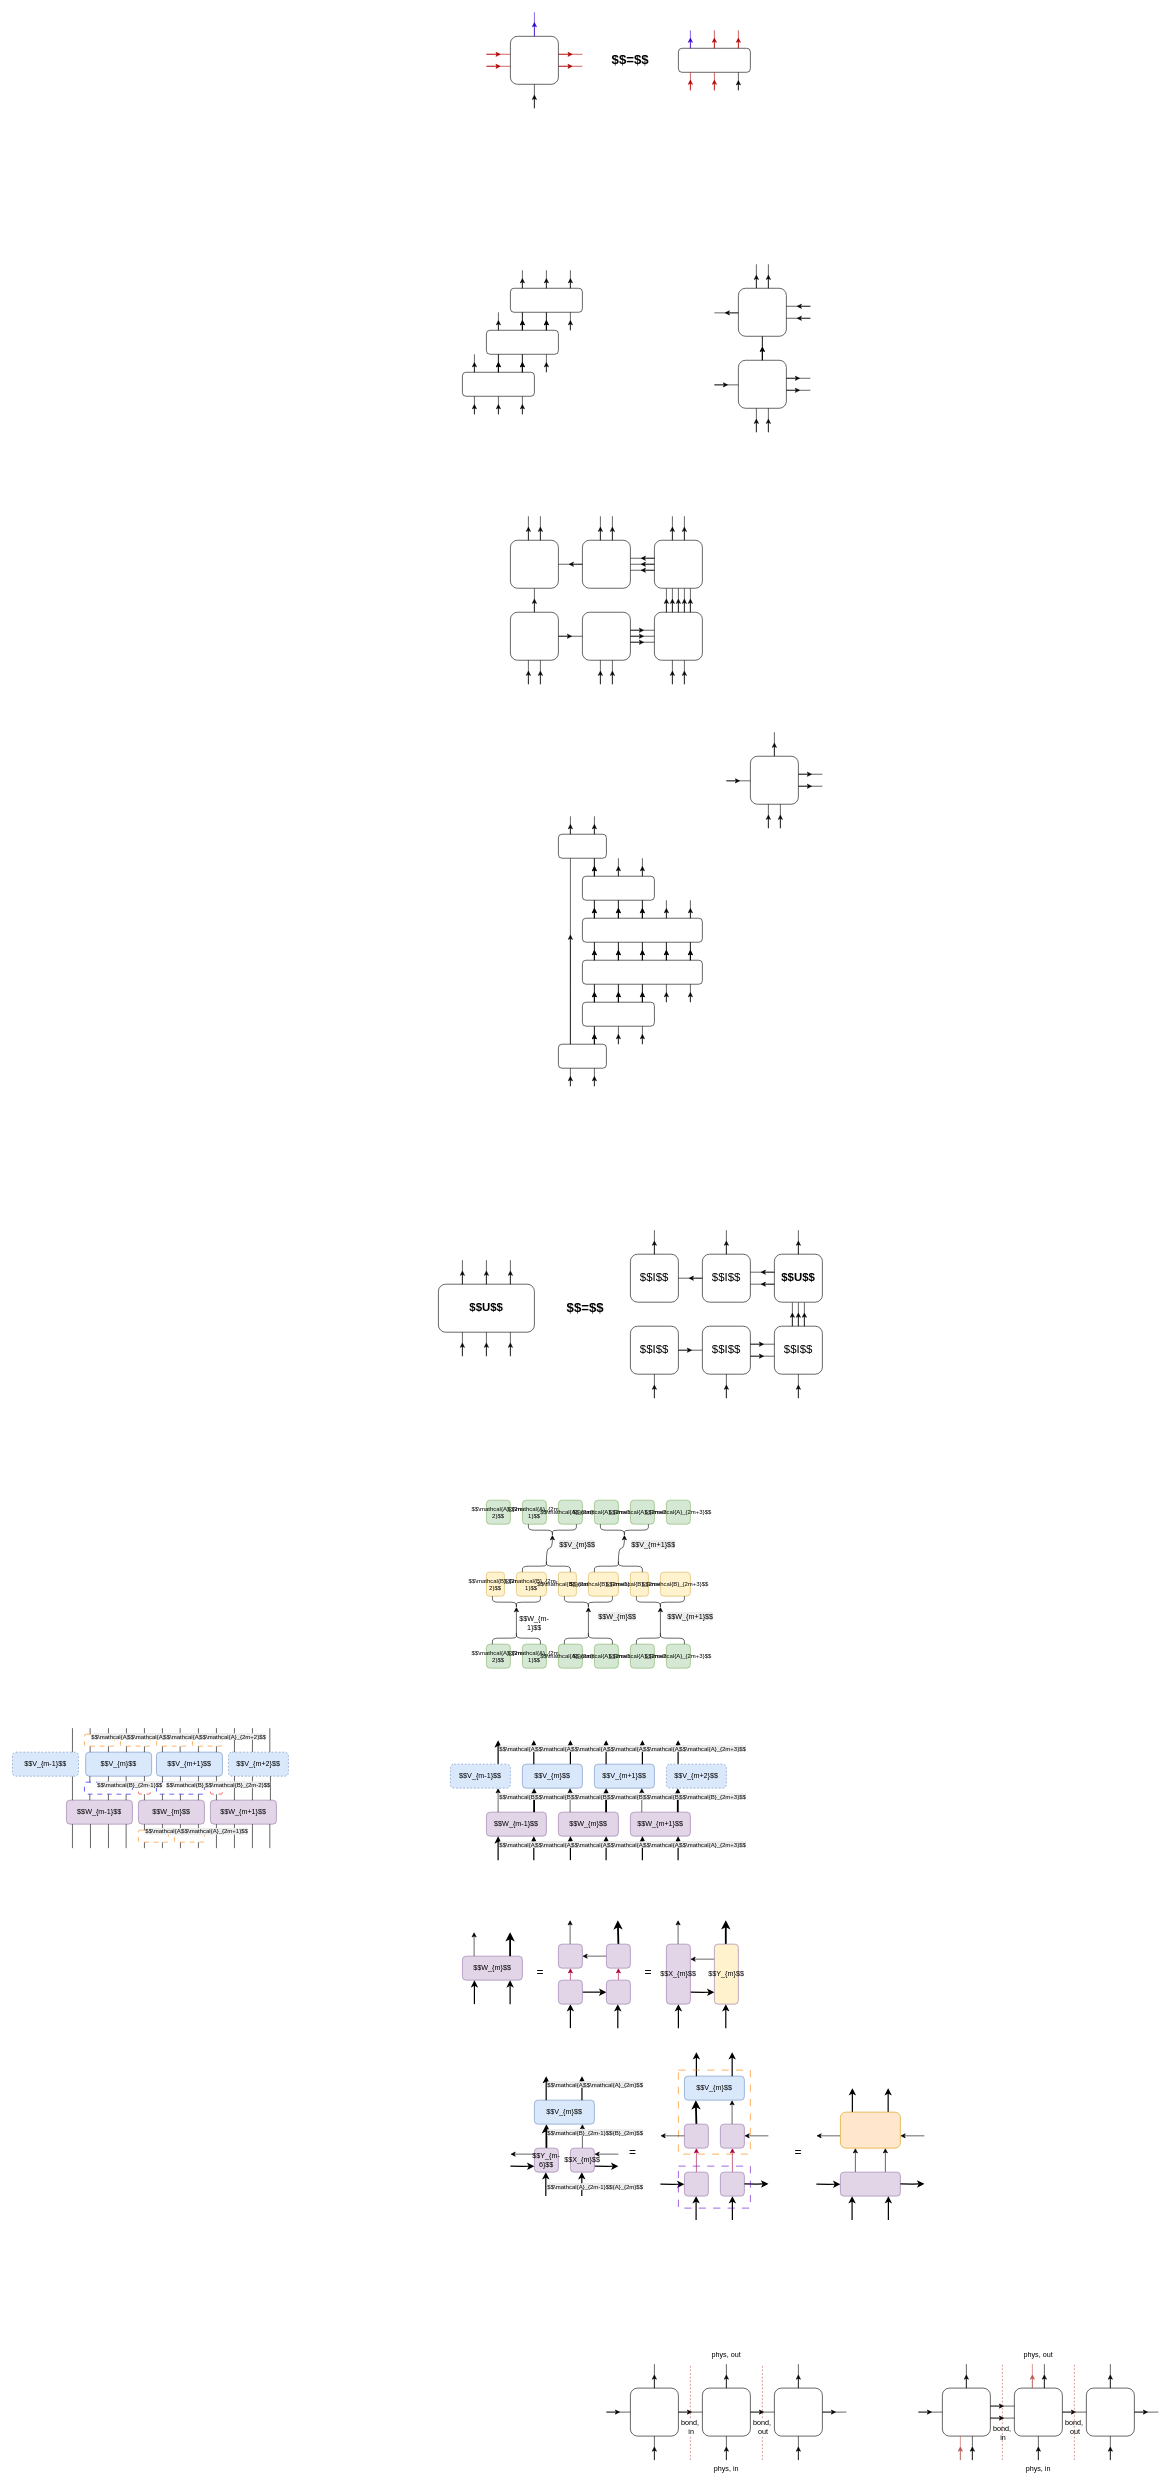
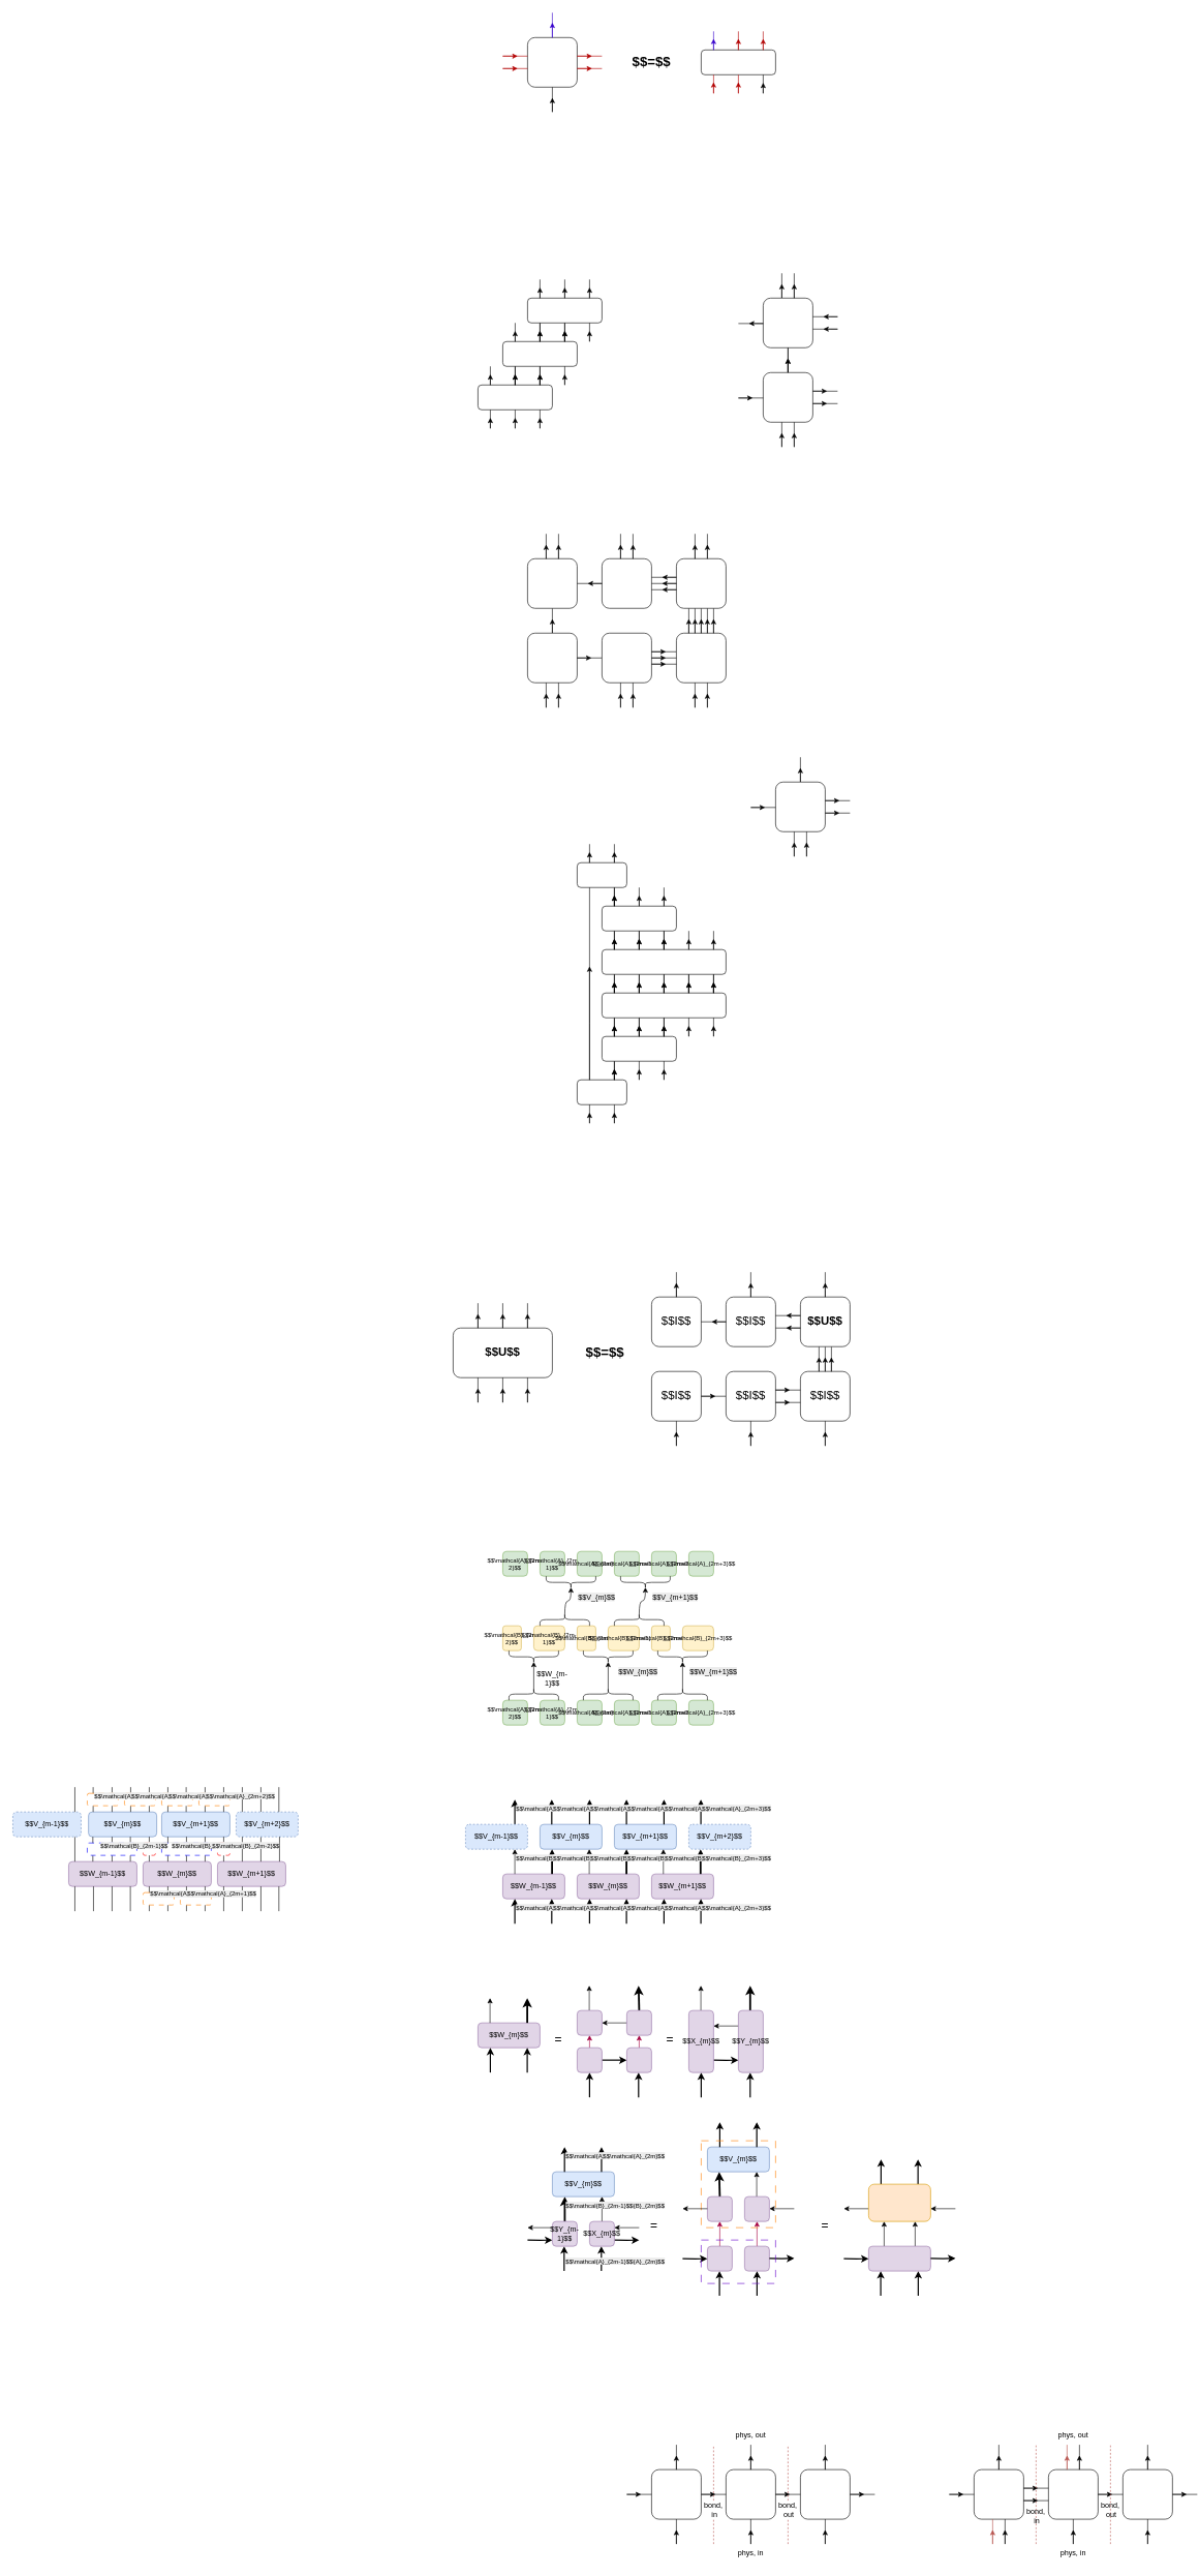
- <mxCell id="553" value="$$Y_{m}$$" style="rounded=1;whiteSpace=wrap;html=1;fillColor=#fff2cc;strokeColor=#9673a6;" parent="1" vertex="1"><mxGeometry x="1190" y="3240" width="40" height="100" as="geometry" /></mxCell>
+ <mxCell id="553" value="$$Y_{m}$$" style="rounded=1;whiteSpace=wrap;html=1;fillColor=#e1d5e7;strokeColor=#9673a6;" parent="1" vertex="1"><mxGeometry x="1190" y="3240" width="40" height="100" as="geometry" /></mxCell>
- <mxCell id="563" value="$$Y_{m-6}$$" style="rounded=1;whiteSpace=wrap;html=1;fillColor=#e1d5e7;strokeColor=#9673a6;" parent="1" vertex="1"><mxGeometry x="890" y="3580" width="40" height="40" as="geometry" /></mxCell>
+ <mxCell id="563" value="$$Y_{m-1}$$" style="rounded=1;whiteSpace=wrap;html=1;fillColor=#e1d5e7;strokeColor=#9673a6;" parent="1" vertex="1"><mxGeometry x="890" y="3580" width="40" height="40" as="geometry" /></mxCell>
